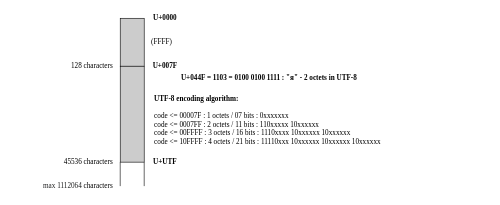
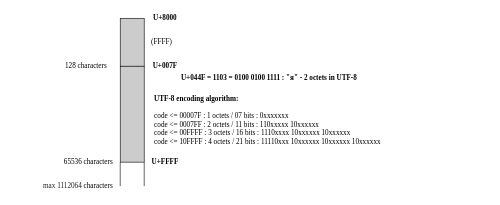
- <mxCell id="6" value="&lt;font face=&quot;Verdana&quot;&gt;&lt;b&gt;U+0000&lt;/b&gt;&lt;/font&gt;" style="text;html=1;align=center;verticalAlign=middle;whiteSpace=wrap;rounded=0;" parent="1" vertex="1"><mxGeometry x="240" y="20" width="70" height="20" as="geometry" /></mxCell>
+ <mxCell id="6" value="&lt;font face=&quot;Verdana&quot;&gt;&lt;b&gt;U+8000&lt;/b&gt;&lt;/font&gt;" style="text;html=1;align=center;verticalAlign=middle;whiteSpace=wrap;rounded=0;" parent="1" vertex="1"><mxGeometry x="240" y="20" width="70" height="20" as="geometry" /></mxCell>
- <mxCell id="10" value="&lt;font face=&quot;Verdana&quot;&gt;128 characters&lt;/font&gt;" style="text;html=1;align=right;verticalAlign=middle;whiteSpace=wrap;rounded=0;" parent="1" vertex="1"><mxGeometry x="80" y="100" width="110" height="20" as="geometry" /></mxCell>
+ <mxCell id="10" value="&lt;font face=&quot;Verdana&quot;&gt;128 characters&lt;/font&gt;" style="text;html=1;align=right;verticalAlign=middle;whiteSpace=wrap;rounded=0;" parent="1" vertex="1"><mxGeometry x="70" y="100" width="110" height="20" as="geometry" /></mxCell>
- <mxCell id="9" value="&lt;font face=&quot;Verdana&quot;&gt;45536&amp;nbsp;characters&lt;/font&gt;" style="text;html=1;align=right;verticalAlign=middle;whiteSpace=wrap;rounded=0;" parent="1" vertex="1"><mxGeometry x="40" y="260" width="150" height="20" as="geometry" /></mxCell>
+ <mxCell id="9" value="&lt;font face=&quot;Verdana&quot;&gt;65536&amp;nbsp;characters&lt;/font&gt;" style="text;html=1;align=right;verticalAlign=middle;whiteSpace=wrap;rounded=0;" parent="1" vertex="1"><mxGeometry x="40" y="260" width="150" height="20" as="geometry" /></mxCell>
- <mxCell id="8" value="&lt;font face=&quot;Verdana&quot;&gt;&lt;b&gt;U+UTF&lt;/b&gt;&lt;/font&gt;" style="text;html=1;align=center;verticalAlign=middle;whiteSpace=wrap;rounded=0;" parent="1" vertex="1"><mxGeometry x="240" y="260" width="70" height="20" as="geometry" /></mxCell>
+ <mxCell id="8" value="&lt;font face=&quot;Verdana&quot;&gt;&lt;b&gt;U+FFFF&lt;/b&gt;&lt;/font&gt;" style="text;html=1;align=center;verticalAlign=middle;whiteSpace=wrap;rounded=0;" parent="1" vertex="1"><mxGeometry x="240" y="260" width="70" height="20" as="geometry" /></mxCell>
